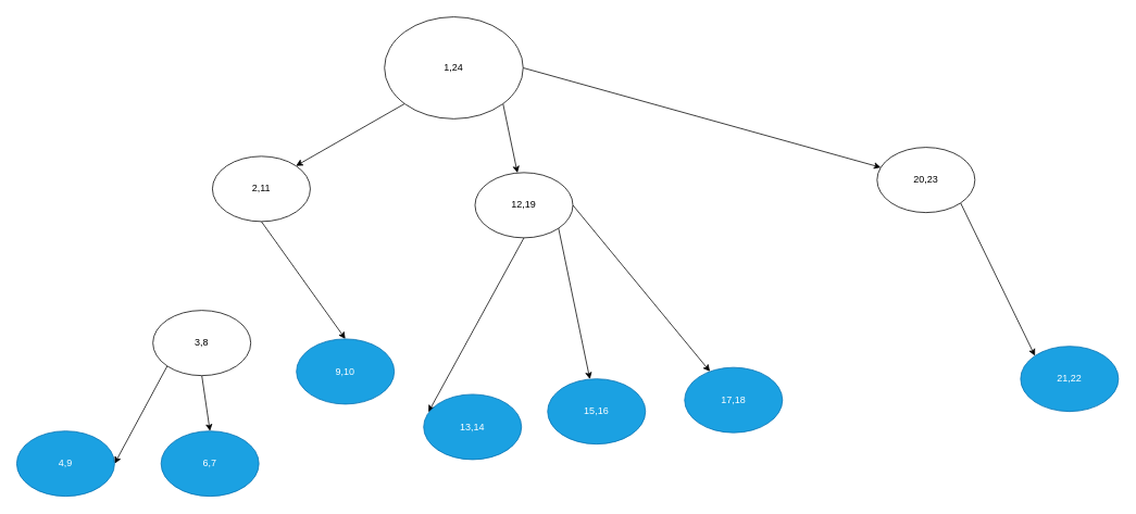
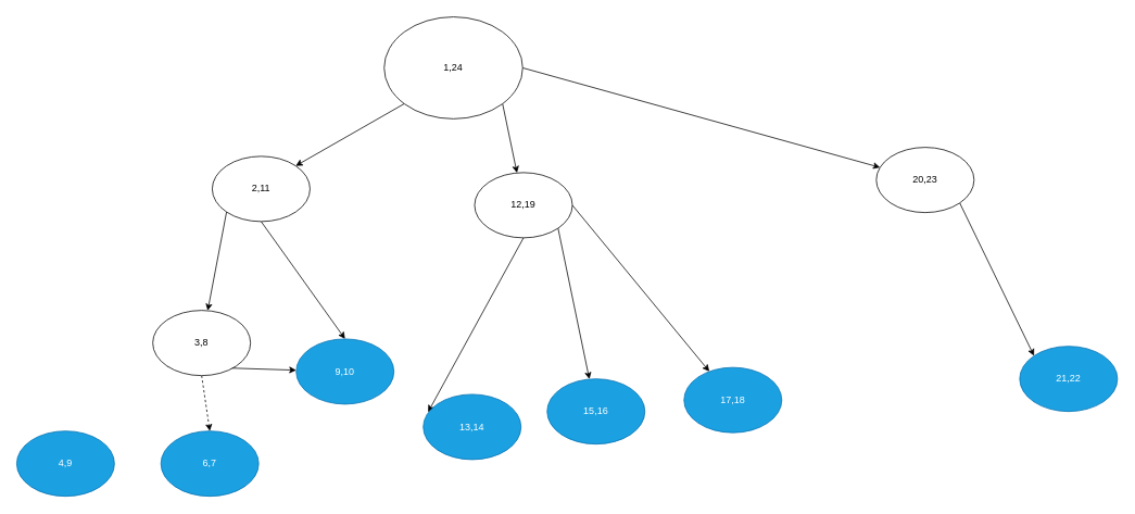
+ <mxCell id="6" style="edgeStyle=none;rounded=0;orthogonalLoop=1;jettySize=auto;html=1;exitX=0;exitY=1;exitDx=0;exitDy=0;" parent="1" source="8" target="17" edge="1"><mxGeometry relative="1" as="geometry" /></mxCell>
- <mxCell id="16" style="edgeStyle=none;rounded=0;orthogonalLoop=1;jettySize=auto;html=1;exitX=0.5;exitY=1;exitDx=0;exitDy=0;entryX=0.5;entryY=0;entryDx=0;entryDy=0;" parent="1" source="17" target="24" edge="1"><mxGeometry relative="1" as="geometry" /></mxCell>
+ <mxCell id="16" style="edgeStyle=none;rounded=0;orthogonalLoop=1;jettySize=auto;html=1;exitX=0.5;exitY=1;exitDx=0;exitDy=0;entryX=0.5;entryY=0;entryDx=0;entryDy=0;dashed=1;" parent="1" source="17" target="24" edge="1"><mxGeometry relative="1" as="geometry" /></mxCell>
- <mxCell id="15" style="edgeStyle=none;rounded=0;orthogonalLoop=1;jettySize=auto;html=1;exitX=0;exitY=1;exitDx=0;exitDy=0;entryX=1;entryY=0.5;entryDx=0;entryDy=0;" parent="1" source="17" target="23" edge="1"><mxGeometry relative="1" as="geometry" /></mxCell>
+ <mxCell id="15" style="edgeStyle=none;rounded=0;orthogonalLoop=1;jettySize=auto;html=1;exitX=0;exitY=1;exitDx=0;exitDy=0;" parent="1" source="17" target="18" edge="1"><mxGeometry relative="1" as="geometry" /></mxCell>
